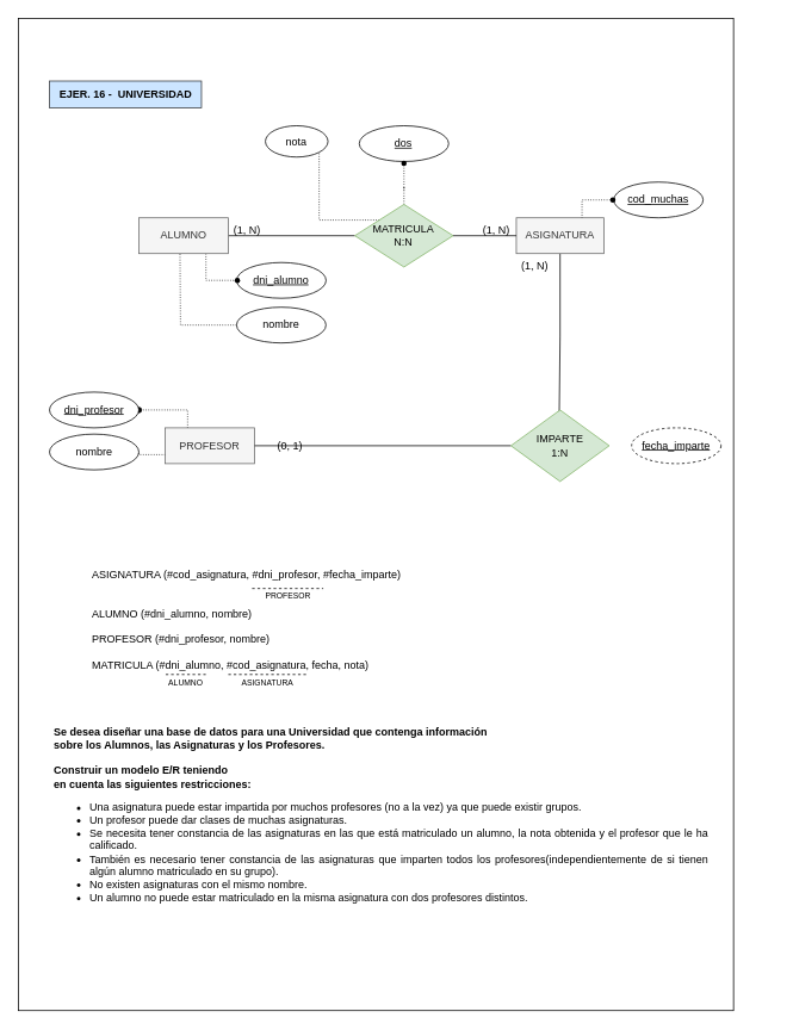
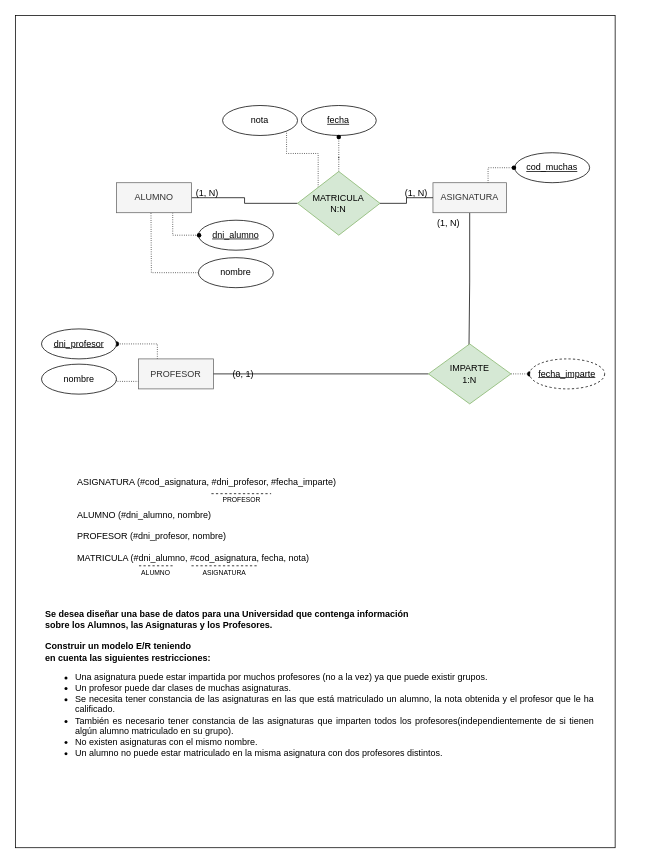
- <mxCell id="11" value="EJER. 16 -&amp;nbsp; UNIVERSIDAD" style="text;html=1;align=center;verticalAlign=middle;resizable=0;points=[];autosize=1;strokeColor=#36393d;fillColor=#cce5ff;fontStyle=1;fontSize=12;" vertex="1" parent="3"><mxGeometry y="-510" width="170" height="30" as="geometry" /></mxCell>
- <mxCell id="50" value="nota" style="ellipse;whiteSpace=wrap;html=1;align=center;" vertex="1" parent="1"><mxGeometry x="296.37" y="140" width="70" height="35" as="geometry" /></mxCell>
+ <mxCell id="50" value="nota" style="ellipse;whiteSpace=wrap;html=1;align=center;" vertex="1" parent="1"><mxGeometry x="296.37" y="140" width="100" height="40" as="geometry" /></mxCell>
- <mxCell id="45" value="dos" style="ellipse;whiteSpace=wrap;html=1;align=center;fontStyle=4;" vertex="1" parent="1"><mxGeometry x="401.37" y="140" width="100" height="40" as="geometry" /></mxCell>
+ <mxCell id="45" value="fecha" style="ellipse;whiteSpace=wrap;html=1;align=center;fontStyle=4;" vertex="1" parent="1"><mxGeometry x="401.37" y="140" width="100" height="40" as="geometry" /></mxCell>
- <mxCell id="25" value="&lt;font style=&quot;font-size: 12px;&quot;&gt;MATRICULA&lt;br&gt;N:N&lt;/font&gt;" style="shape=rhombus;perimeter=rhombusPerimeter;whiteSpace=wrap;html=1;align=center;verticalAlign=middle;fillColor=#d5e8d4;strokeColor=#82b366;" vertex="1" parent="1"><mxGeometry x="396.37" y="228" width="110" height="70" as="geometry" /></mxCell>
+ <mxCell id="25" value="&lt;font style=&quot;font-size: 12px;&quot;&gt;MATRICULA&lt;br&gt;N:N&lt;/font&gt;" style="shape=rhombus;perimeter=rhombusPerimeter;whiteSpace=wrap;html=1;align=center;verticalAlign=middle;fillColor=#d5e8d4;strokeColor=#82b366;" vertex="1" parent="1"><mxGeometry x="396.37" y="228" width="110" height="85" as="geometry" /></mxCell>
+ <mxCell id="39" style="edgeStyle=orthogonalEdgeStyle;rounded=0;orthogonalLoop=1;jettySize=auto;html=1;exitX=1;exitY=0.5;exitDx=0;exitDy=0;entryX=0;entryY=0.5;entryDx=0;entryDy=0;endArrow=oval;endFill=1;dashed=1;dashPattern=1 2;" edge="1" parent="1" source="40" target="51"><mxGeometry relative="1" as="geometry" /></mxCell>
